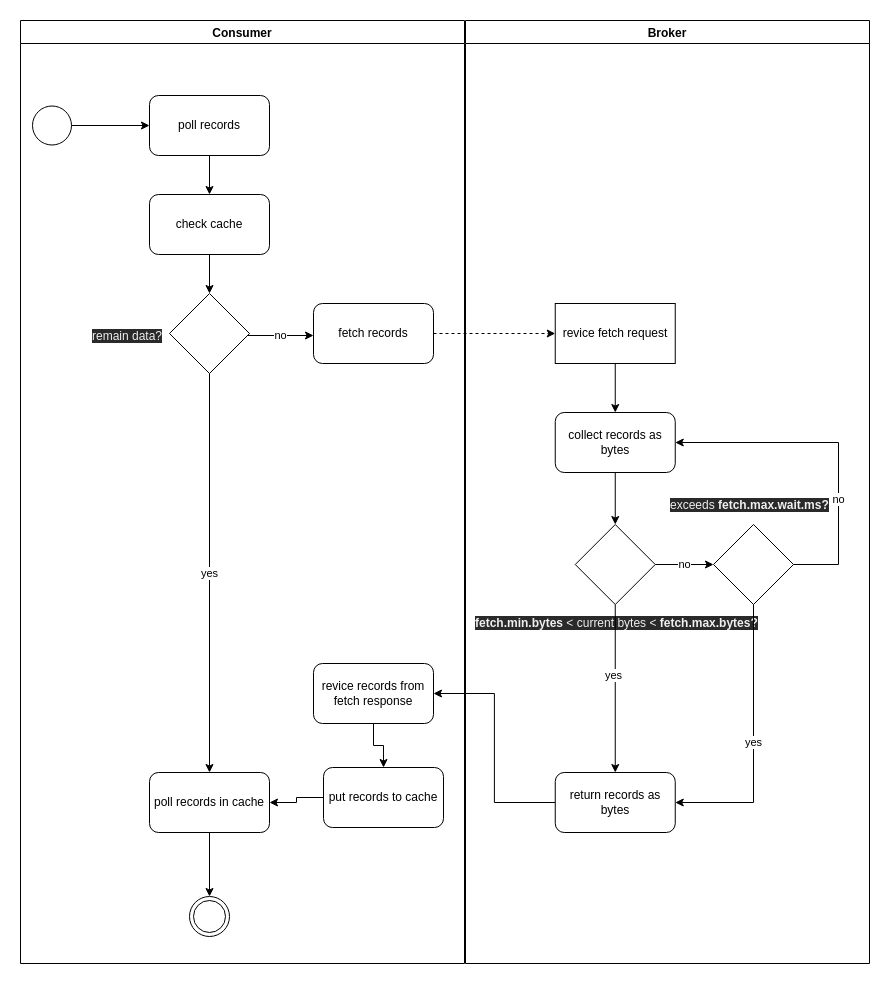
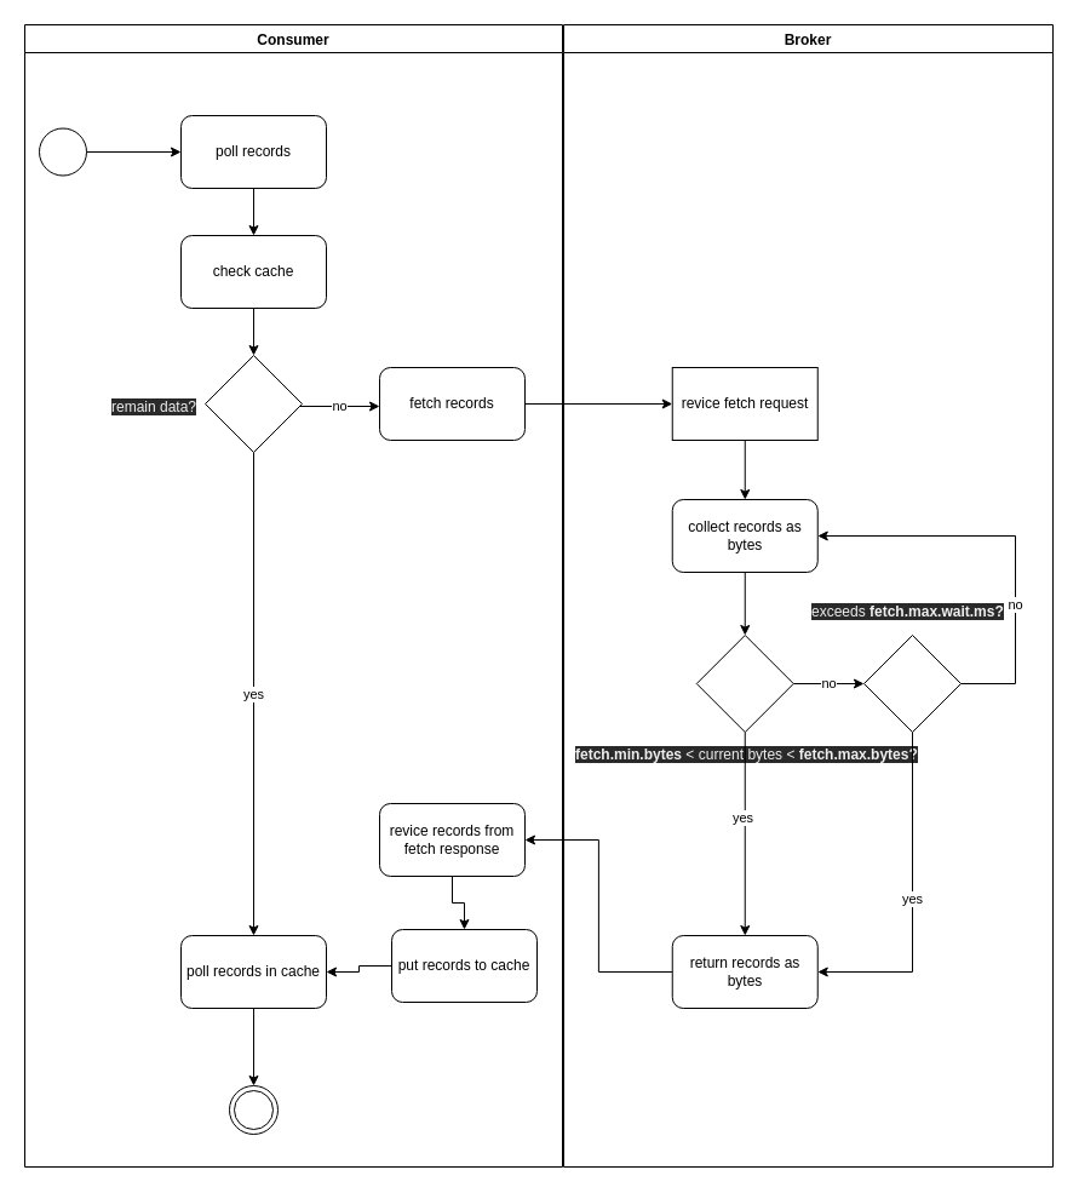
- <mxCell id="2" style="edgeStyle=orthogonalEdgeStyle;rounded=0;orthogonalLoop=1;jettySize=auto;html=1;dashed=1;" parent="1" source="3" target="5" edge="1"><mxGeometry relative="1" as="geometry" /></mxCell>
+ <mxCell id="2" style="edgeStyle=orthogonalEdgeStyle;rounded=0;orthogonalLoop=1;jettySize=auto;html=1;" parent="1" source="3" target="5" edge="1"><mxGeometry relative="1" as="geometry" /></mxCell>
